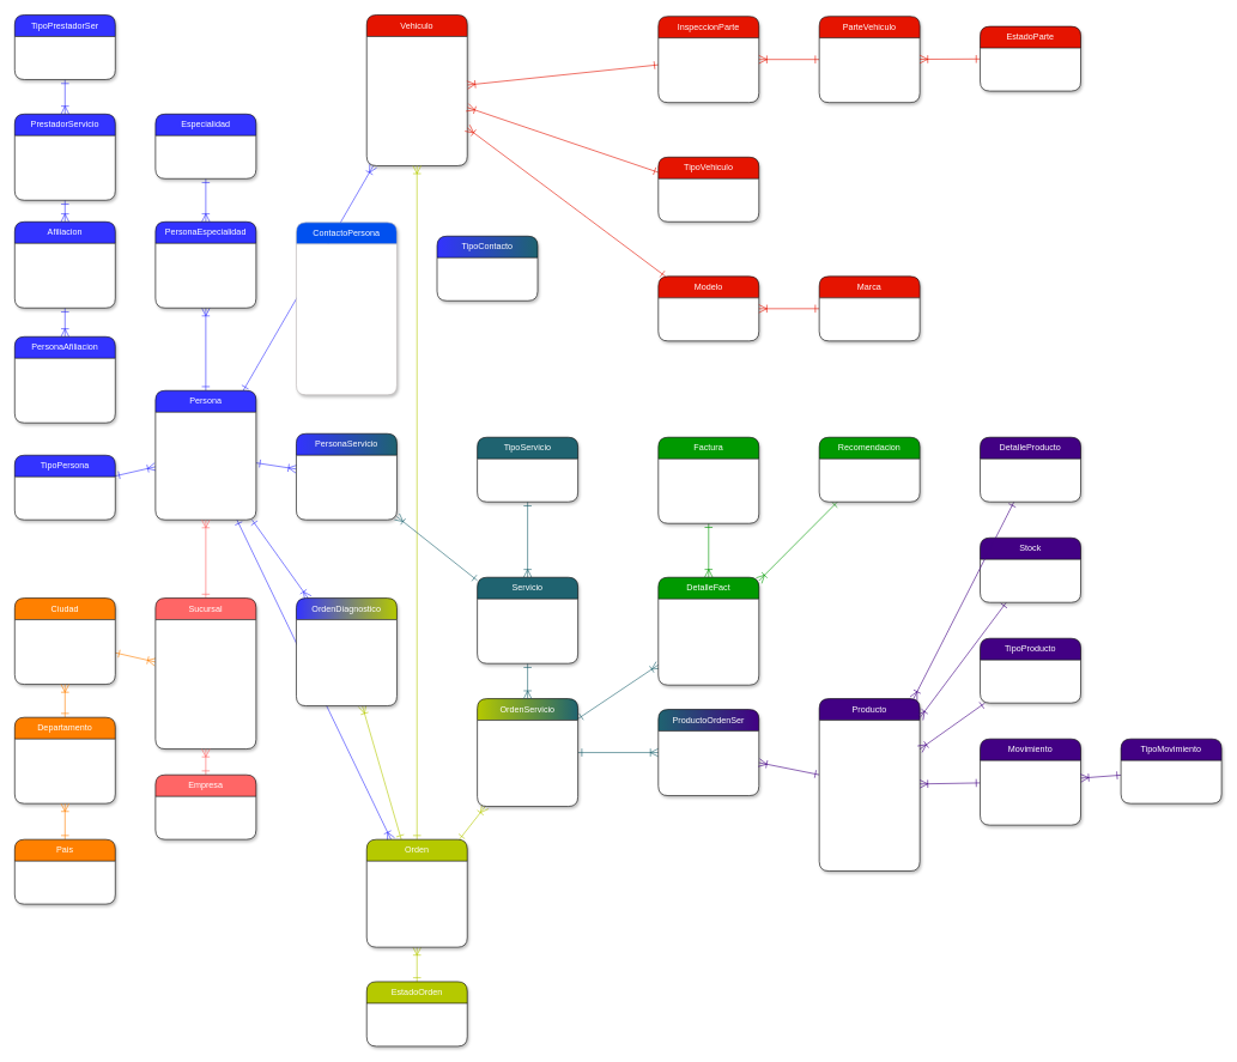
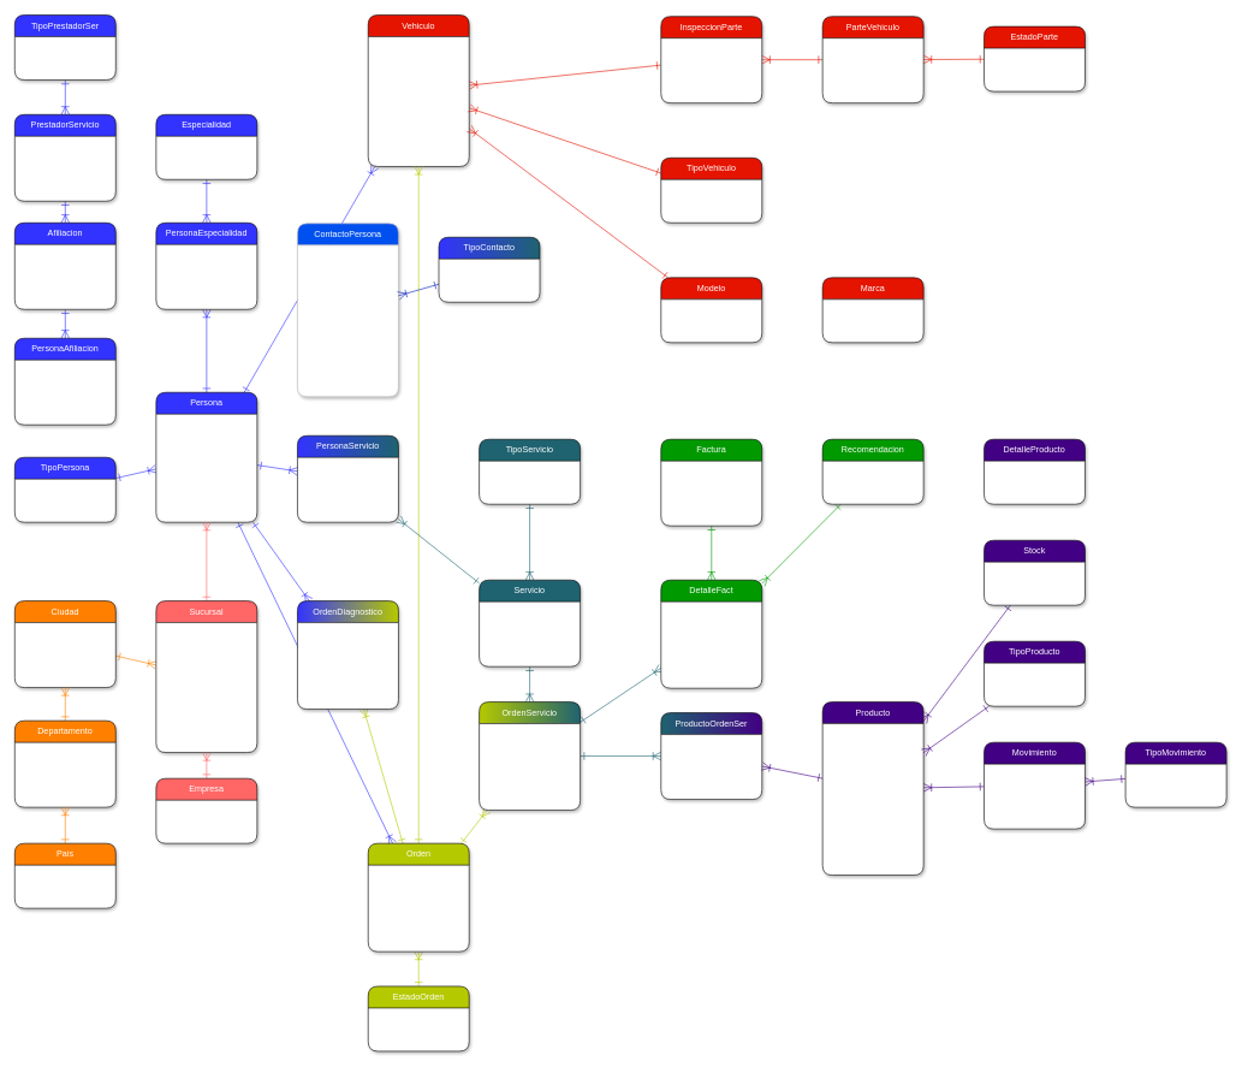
+ <mxCell id="188" style="edgeStyle=none;html=1;startArrow=ERone;startFill=0;endArrow=ERoneToMany;endFill=0;fillColor=#0050ef;strokeColor=#001DBC;endSize=9;startSize=9;" parent="1" source="189" target="180" edge="1"><mxGeometry relative="1" as="geometry" /></mxCell>
- <mxCell id="196" style="edgeStyle=none;html=1;strokeColor=#e51400;startArrow=ERone;startFill=0;endArrow=ERoneToMany;endFill=0;startSize=9;endSize=9;" parent="1" source="197" target="86" edge="1"><mxGeometry relative="1" as="geometry" /></mxCell>
- <mxCell id="192" style="edgeStyle=none;html=1;startArrow=ERone;startFill=0;endArrow=ERoneToMany;endFill=0;startSize=9;endSize=9;strokeColor=#420084;" parent="1" source="193" target="155" edge="1"><mxGeometry relative="1" as="geometry" /></mxCell>
